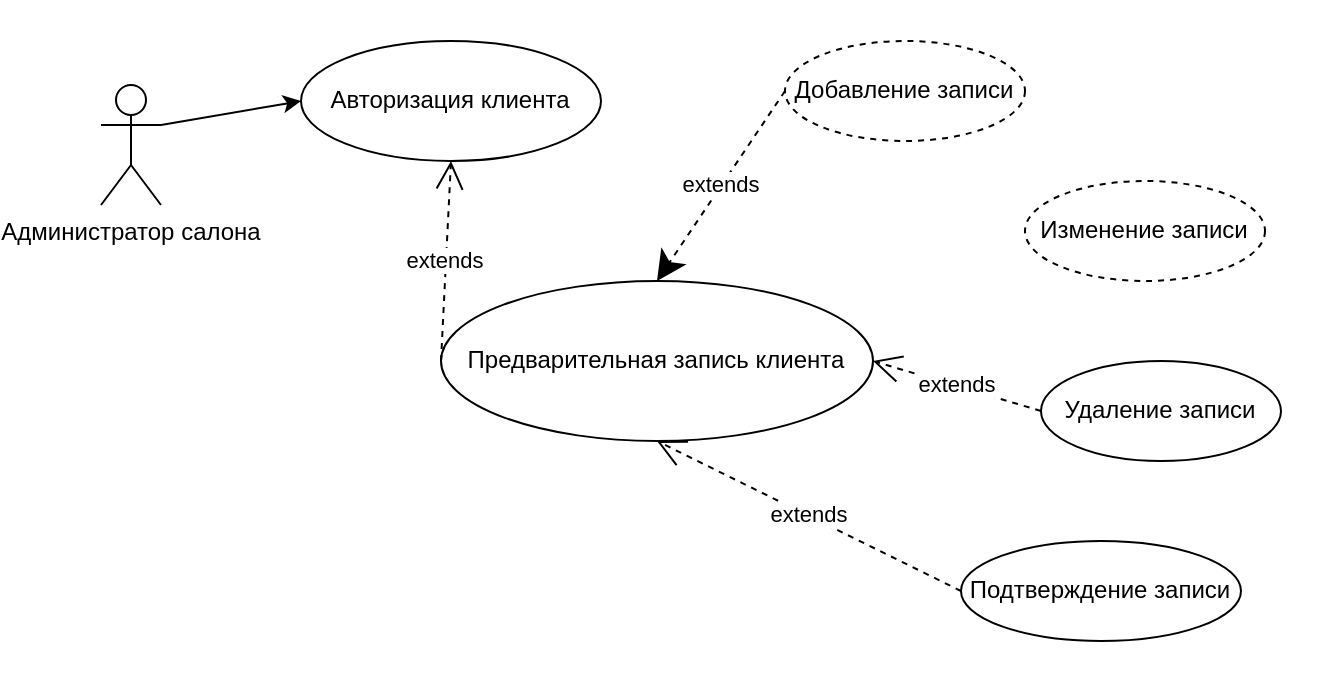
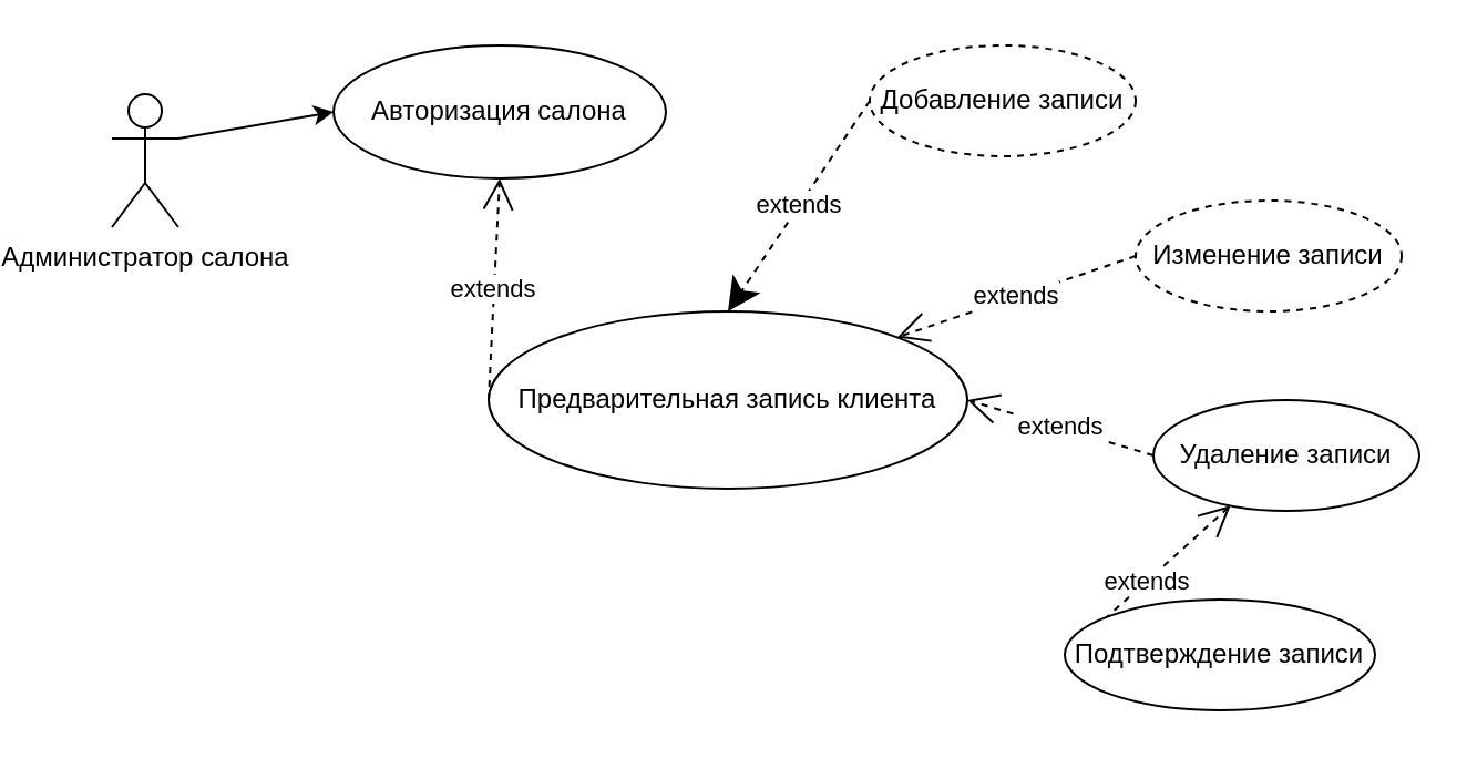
- <mxCell id="4" value="Авторизация клиента" style="ellipse;whiteSpace=wrap;html=1;" vertex="1" parent="1"><mxGeometry x="120" y="20" width="150" height="60" as="geometry" /></mxCell>
+ <mxCell id="4" value="Авторизация салона" style="ellipse;whiteSpace=wrap;html=1;" vertex="1" parent="1"><mxGeometry x="120" y="20" width="150" height="60" as="geometry" /></mxCell>
+ <mxCell id="10" value="extends" style="endArrow=open;endSize=12;dashed=1;html=1;rounded=0;exitX=0;exitY=0.5;exitDx=0;exitDy=0;entryX=1;entryY=0;entryDx=0;entryDy=0;" edge="1" parent="1" source="6" target="8"><mxGeometry width="160" relative="1" as="geometry"><mxPoint x="294" y="240" as="sourcePoint" /><mxPoint x="454" y="240" as="targetPoint" /></mxGeometry></mxCell>
- <mxCell id="12" value="extends" style="endArrow=open;endSize=12;dashed=1;html=1;rounded=0;exitX=0;exitY=0.5;exitDx=0;exitDy=0;entryX=0.5;entryY=1;entryDx=0;entryDy=0;" edge="1" parent="1" source="14" target="8"><mxGeometry width="160" relative="1" as="geometry"><mxPoint x="445" y="285" as="sourcePoint" /><mxPoint x="420" y="260" as="targetPoint" /></mxGeometry></mxCell>
+ <mxCell id="12" value="extends" style="endArrow=open;endSize=12;dashed=1;html=1;rounded=0;exitX=0;exitY=0.5;exitDx=0;exitDy=0;" edge="1" parent="1" source="14" target="5"><mxGeometry width="160" relative="1" as="geometry"><mxPoint x="445" y="285" as="sourcePoint" /><mxPoint x="420" y="260" as="targetPoint" /></mxGeometry></mxCell>
